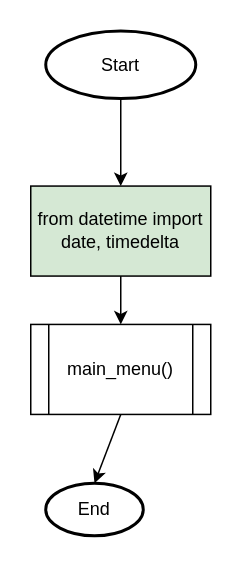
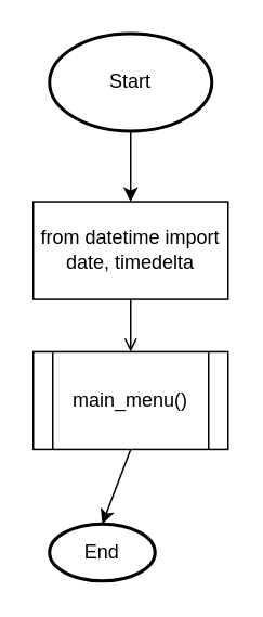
- <mxCell id="3" value="Start" style="strokeWidth=2;html=1;shape=mxgraph.flowchart.start_1;whiteSpace=wrap;" parent="1" vertex="1"><mxGeometry x="30" y="20" width="100" height="45" as="geometry" /></mxCell>
+ <mxCell id="3" value="Start" style="strokeWidth=2;html=1;shape=mxgraph.flowchart.start_1;whiteSpace=wrap;" parent="1" vertex="1"><mxGeometry x="30" y="20" width="100" height="60" as="geometry" /></mxCell>
- <mxCell id="7" value="from datetime import date, timedelta" style="rounded=0;whiteSpace=wrap;html=1;fontSize=12;fillColor=#d5e8d4;" parent="1" vertex="1"><mxGeometry x="20" y="123.38" width="120" height="60" as="geometry" /></mxCell>
+ <mxCell id="7" value="from datetime import date, timedelta" style="rounded=0;whiteSpace=wrap;html=1;fontSize=12;" parent="1" vertex="1"><mxGeometry x="20" y="123.38" width="120" height="60" as="geometry" /></mxCell>
- <mxCell id="5" value="" style="endArrow=classic;html=1;exitX=0.5;exitY=1;exitDx=0;exitDy=0;exitPerimeter=0;entryX=0.5;entryY=0;entryDx=0;entryDy=0;" parent="1" source="7" target="2" edge="1"><mxGeometry width="50" height="50" relative="1" as="geometry"><mxPoint x="340" y="110" as="sourcePoint" /><mxPoint x="390" y="60" as="targetPoint" /></mxGeometry></mxCell>
+ <mxCell id="5" value="" style="endArrow=open;html=1;exitX=0.5;exitY=1;exitDx=0;exitDy=0;exitPerimeter=0;entryX=0.5;entryY=0;entryDx=0;entryDy=0;" parent="1" source="7" target="2" edge="1"><mxGeometry width="50" height="50" relative="1" as="geometry"><mxPoint x="340" y="110" as="sourcePoint" /><mxPoint x="390" y="60" as="targetPoint" /></mxGeometry></mxCell>
